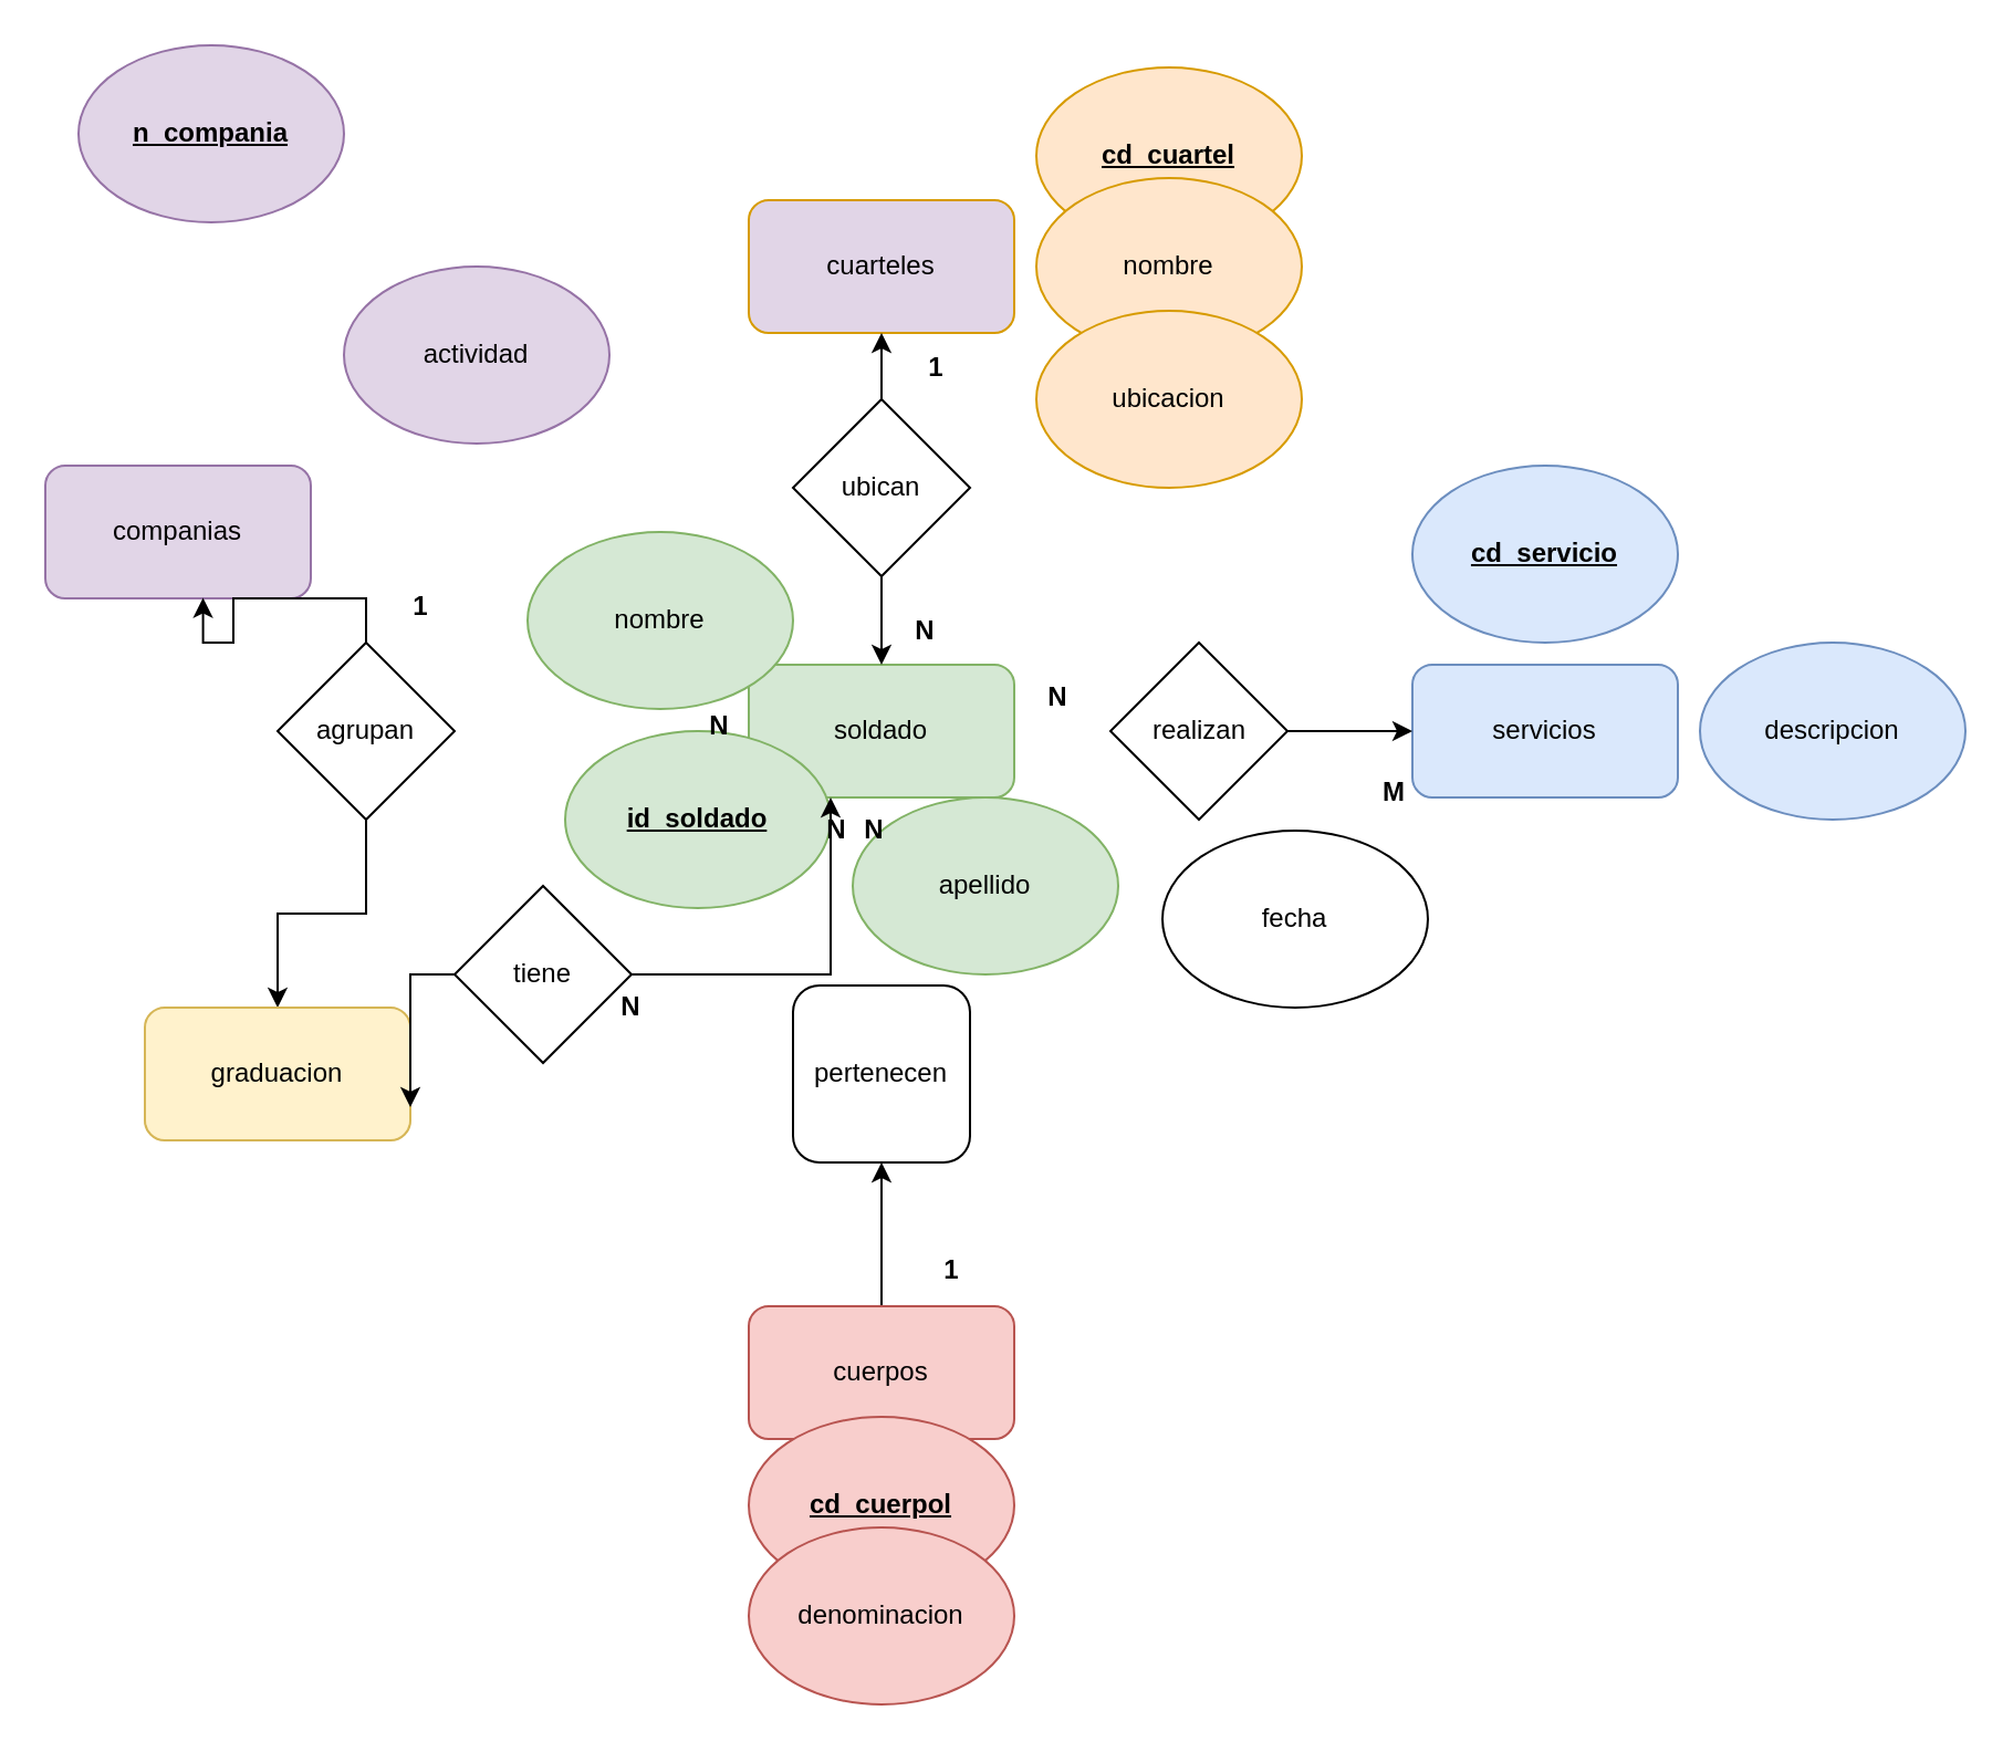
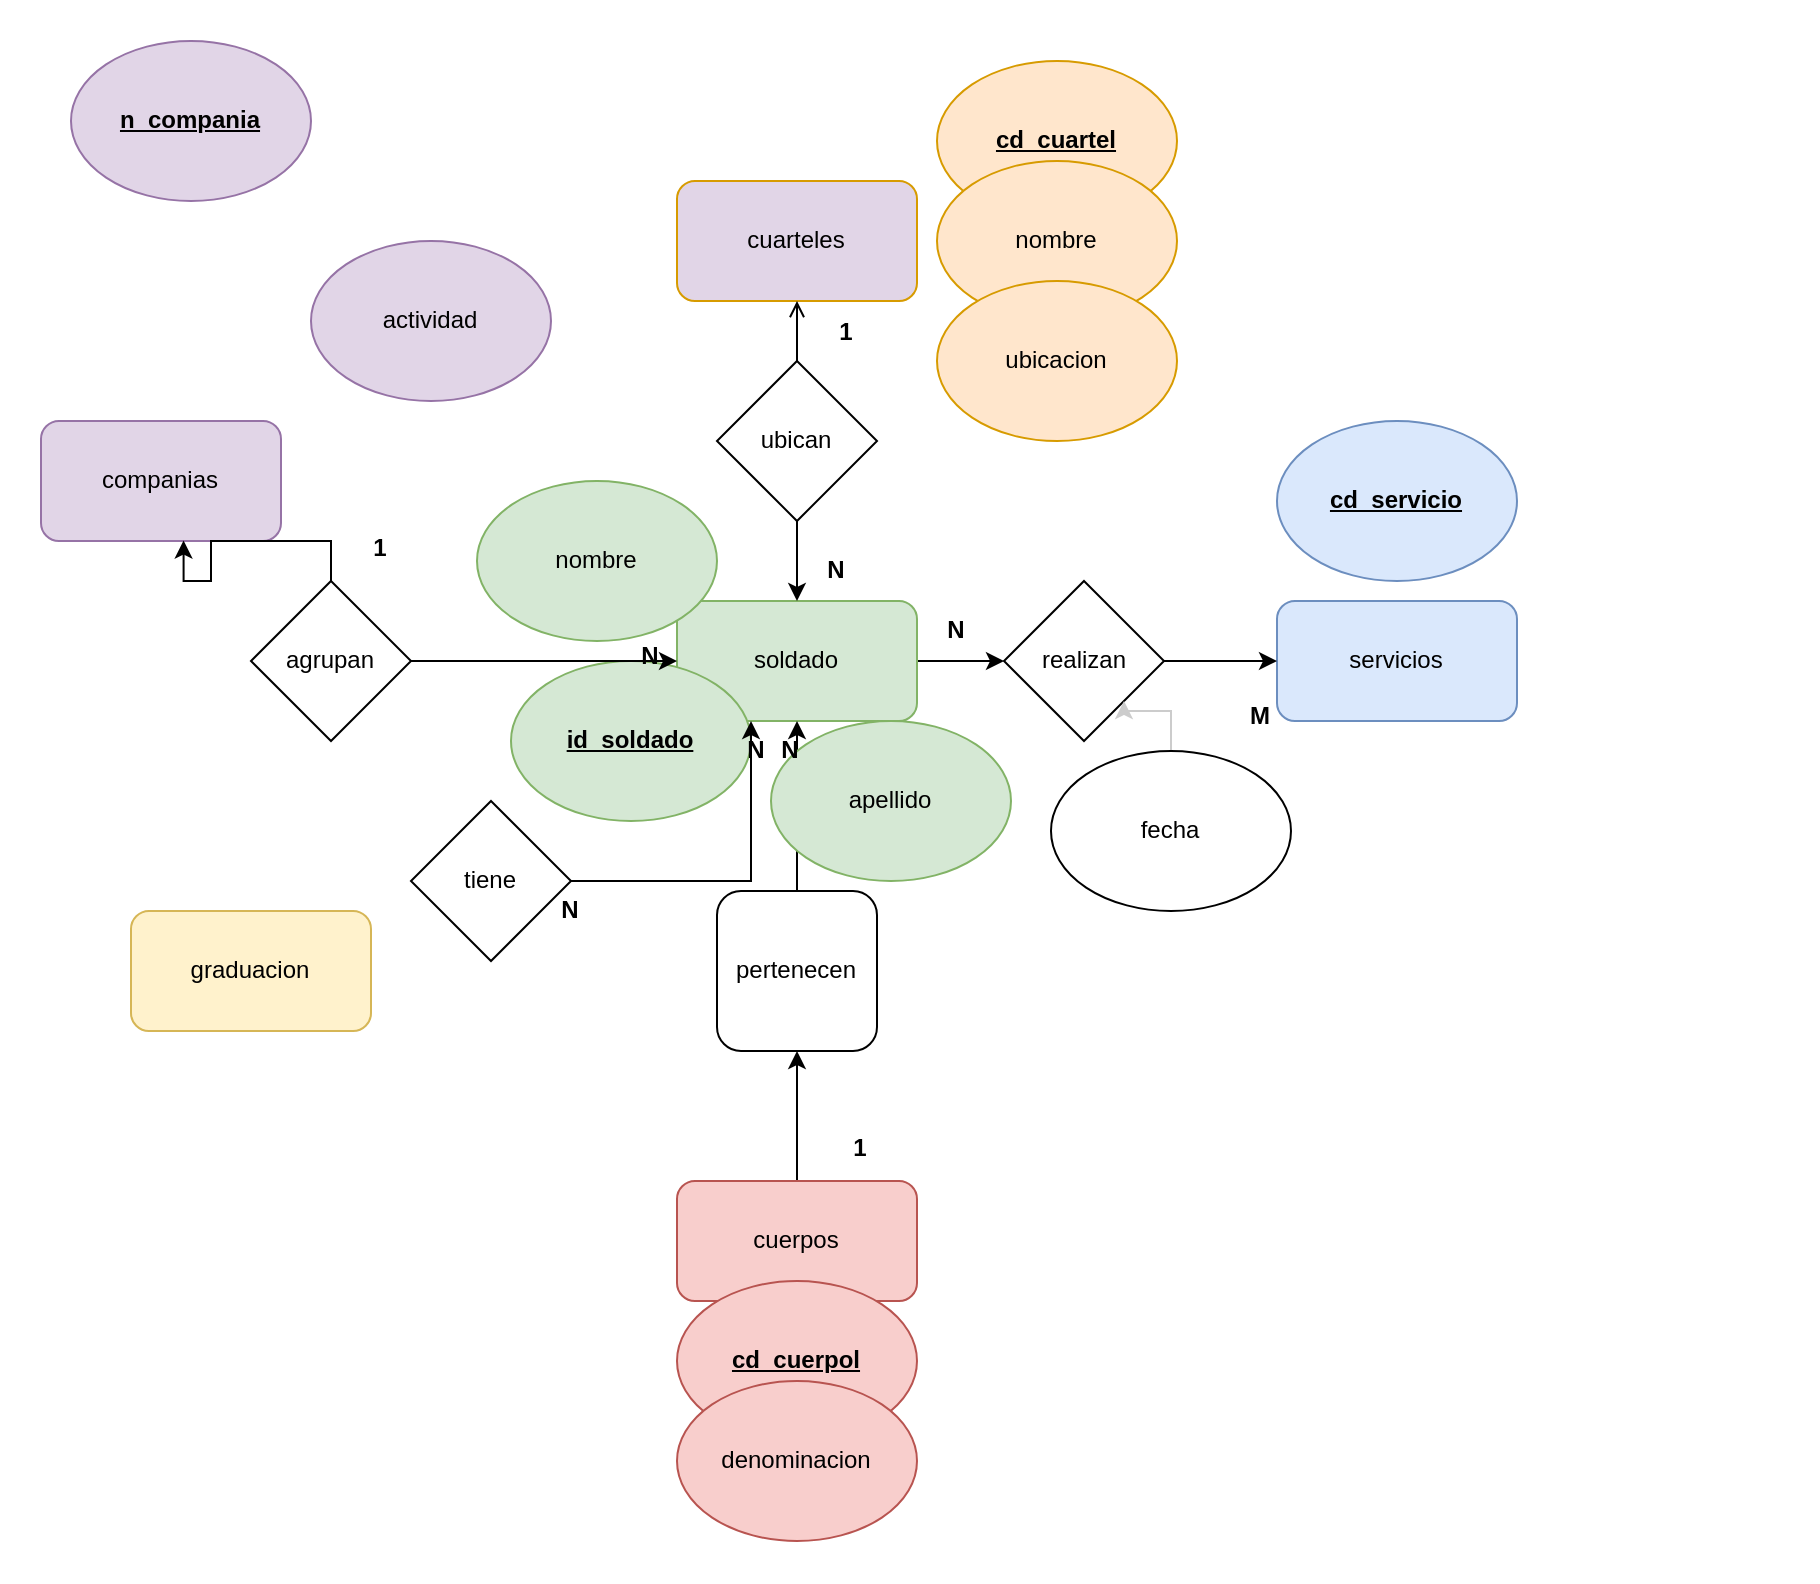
- <mxCell id="26" style="edgeStyle=orthogonalEdgeStyle;rounded=0;orthogonalLoop=1;jettySize=auto;html=1;exitX=0.5;exitY=0;exitDx=0;exitDy=0;entryX=0.5;entryY=1;entryDx=0;entryDy=0;" edge="1" parent="1" source="27" target="4"><mxGeometry relative="1" as="geometry" /></mxCell>
+ <mxCell id="26" style="edgeStyle=orthogonalEdgeStyle;rounded=0;orthogonalLoop=1;jettySize=auto;html=1;exitX=0.5;exitY=0;exitDx=0;exitDy=0;entryX=0.5;entryY=1;entryDx=0;entryDy=0;endArrow=open;" edge="1" parent="1" source="27" target="4"><mxGeometry relative="1" as="geometry" /></mxCell>
+ <mxCell id="2" style="edgeStyle=orthogonalEdgeStyle;rounded=0;orthogonalLoop=1;jettySize=auto;html=1;exitX=1;exitY=0.5;exitDx=0;exitDy=0;entryX=0;entryY=0.5;entryDx=0;entryDy=0;" edge="1" parent="1" source="3" target="10"><mxGeometry relative="1" as="geometry" /></mxCell>
- <mxCell id="24" value="descripcion" style="ellipse;whiteSpace=wrap;html=1;fillColor=#dae8fc;strokeColor=#6c8ebf;" vertex="1" parent="1"><mxGeometry x="768" y="290" width="120" height="80" as="geometry" /></mxCell>
+ <mxCell id="35" style="edgeStyle=orthogonalEdgeStyle;rounded=0;orthogonalLoop=1;jettySize=auto;html=1;entryX=1;entryY=1;entryDx=0;entryDy=0;strokeColor=#CCCCCC;" edge="1" parent="1" source="36" target="10"><mxGeometry relative="1" as="geometry" /></mxCell>
- <mxCell id="29" style="edgeStyle=orthogonalEdgeStyle;rounded=0;orthogonalLoop=1;jettySize=auto;html=1;" edge="1" parent="1" source="30" target="31"><mxGeometry relative="1" as="geometry" /></mxCell>
+ <mxCell id="29" style="edgeStyle=orthogonalEdgeStyle;rounded=0;orthogonalLoop=1;jettySize=auto;html=1;entryX=0;entryY=0.5;entryDx=0;entryDy=0;" edge="1" parent="1" source="30" target="3"><mxGeometry relative="1" as="geometry" /></mxCell>
+ <mxCell id="11" value="" style="edgeStyle=orthogonalEdgeStyle;rounded=0;orthogonalLoop=1;jettySize=auto;html=1;" edge="1" parent="1" source="12" target="3"><mxGeometry relative="1" as="geometry" /></mxCell>
- <mxCell id="32" style="edgeStyle=orthogonalEdgeStyle;rounded=0;orthogonalLoop=1;jettySize=auto;html=1;entryX=1;entryY=0.75;entryDx=0;entryDy=0;" edge="1" parent="1" source="34" target="31"><mxGeometry relative="1" as="geometry" /></mxCell>
